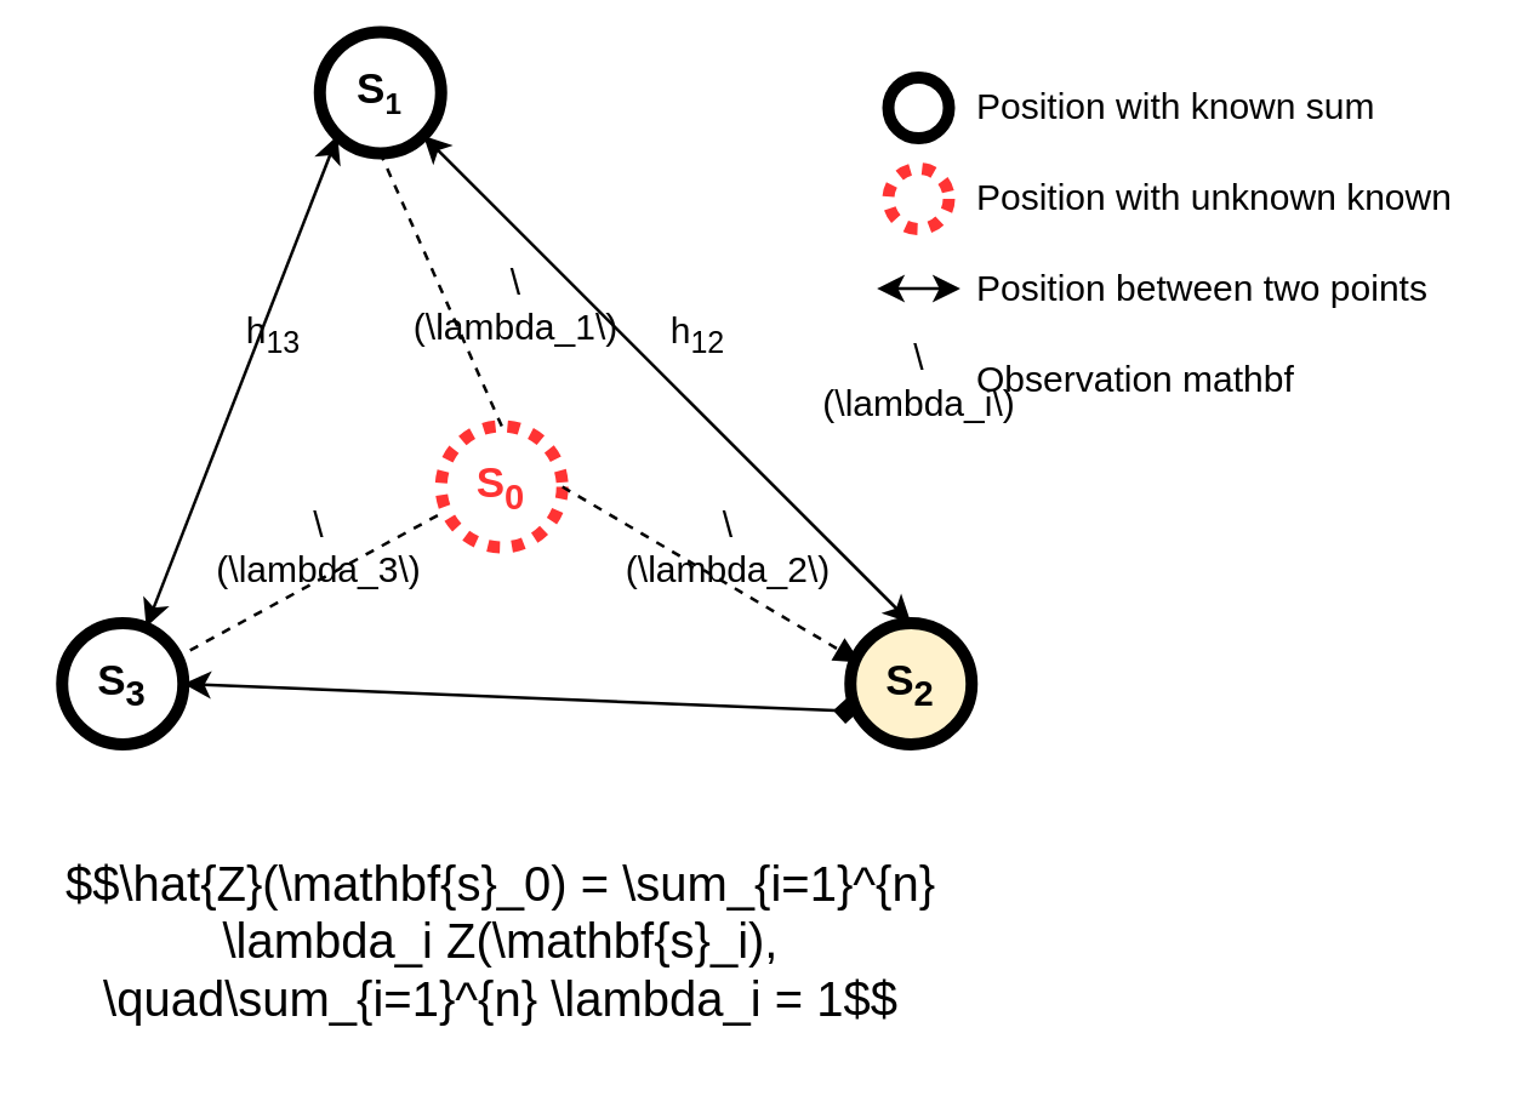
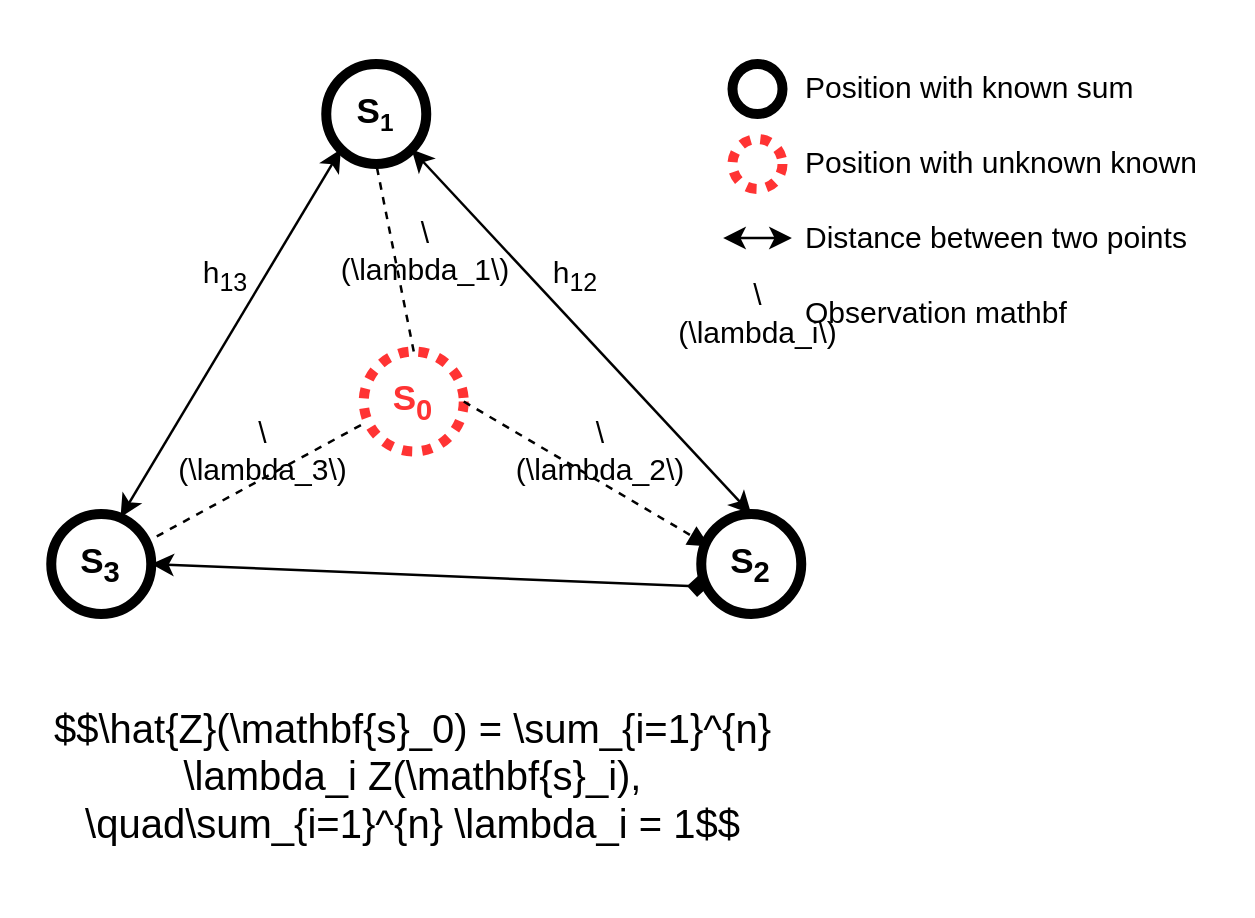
- <mxCell id="8" value="&lt;b&gt;S&lt;span style=&quot;font-size: 11.667px;&quot;&gt;&lt;sub&gt;1&lt;/sub&gt;&lt;/span&gt;&lt;/b&gt;" style="ellipse;whiteSpace=wrap;html=1;aspect=fixed;strokeWidth=4;fontSize=14;" vertex="1" parent="1"><mxGeometry x="105" y="10" width="40" height="40" as="geometry" /></mxCell>
+ <mxCell id="8" value="&lt;b&gt;S&lt;span style=&quot;font-size: 11.667px;&quot;&gt;&lt;sub&gt;1&lt;/sub&gt;&lt;/span&gt;&lt;/b&gt;" style="ellipse;whiteSpace=wrap;html=1;aspect=fixed;strokeWidth=4;fontSize=14;" vertex="1" parent="1"><mxGeometry x="130" y="25" width="40" height="40" as="geometry" /></mxCell>
- <mxCell id="23" value="Position between two points" style="text;html=1;align=left;verticalAlign=middle;whiteSpace=wrap;rounded=0;" vertex="1" parent="1"><mxGeometry x="320" y="80" width="160" height="30" as="geometry" /></mxCell>
+ <mxCell id="23" value="Distance between two points" style="text;html=1;align=left;verticalAlign=middle;whiteSpace=wrap;rounded=0;" vertex="1" parent="1"><mxGeometry x="320" y="80" width="160" height="30" as="geometry" /></mxCell>
- <mxCell id="9" value="&lt;b&gt;S&lt;sub&gt;2&lt;/sub&gt;&lt;/b&gt;" style="ellipse;whiteSpace=wrap;html=1;aspect=fixed;strokeWidth=4;fontSize=14;fillColor=#fff2cc;" vertex="1" parent="1"><mxGeometry x="280" y="205" width="40" height="40" as="geometry" /></mxCell>
+ <mxCell id="9" value="&lt;b&gt;S&lt;sub&gt;2&lt;/sub&gt;&lt;/b&gt;" style="ellipse;whiteSpace=wrap;html=1;aspect=fixed;strokeWidth=4;fontSize=14;" vertex="1" parent="1"><mxGeometry x="280" y="205" width="40" height="40" as="geometry" /></mxCell>
